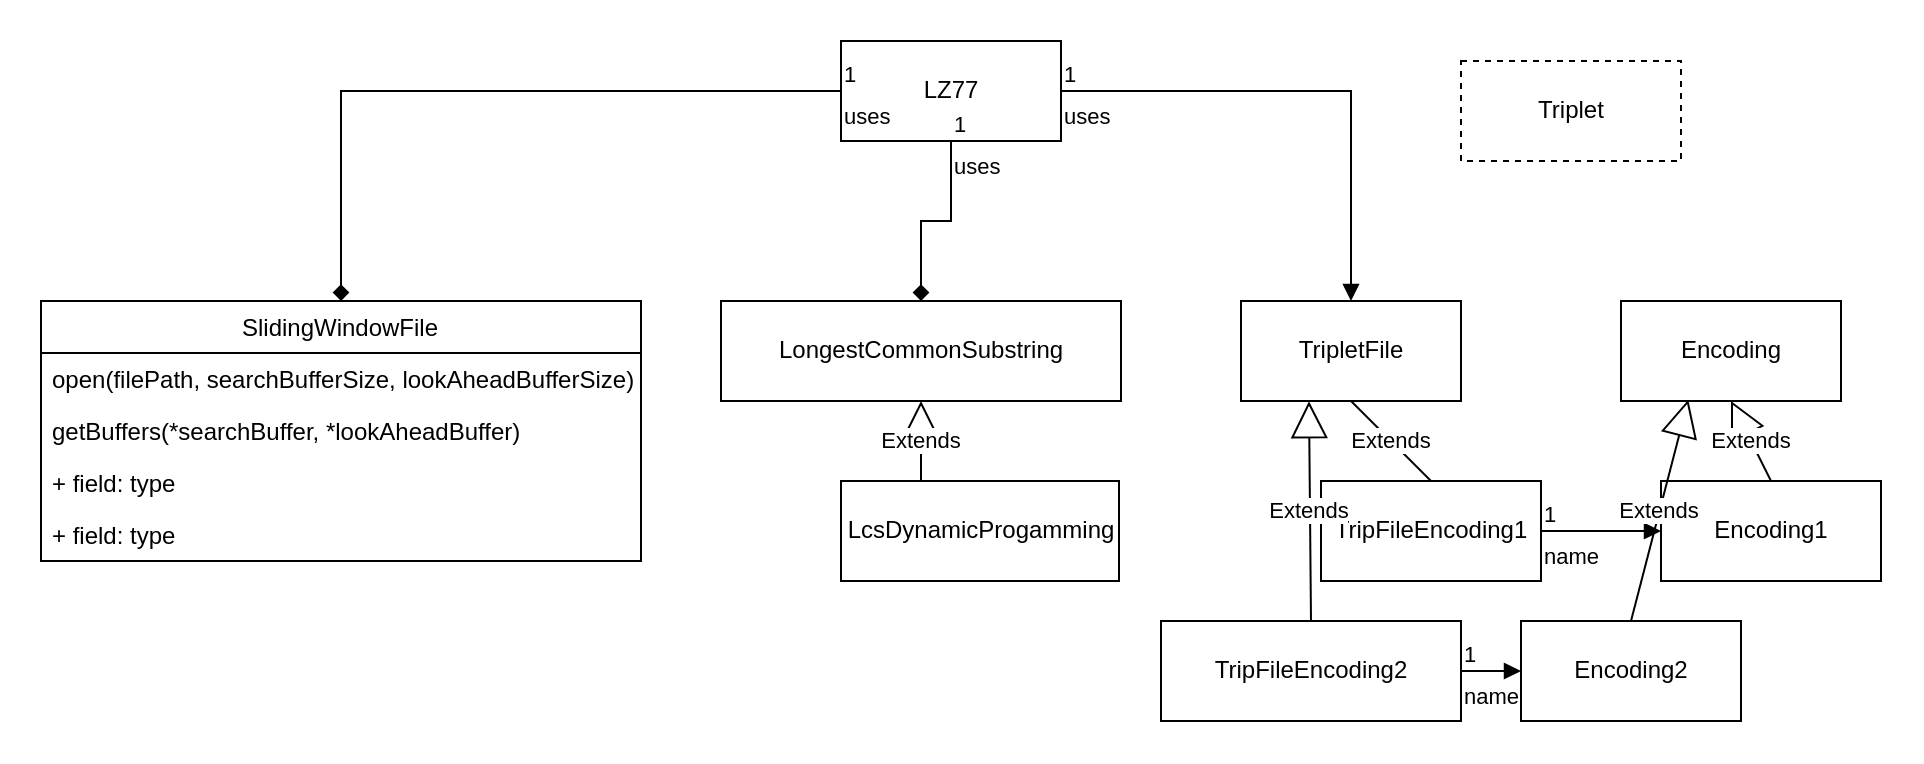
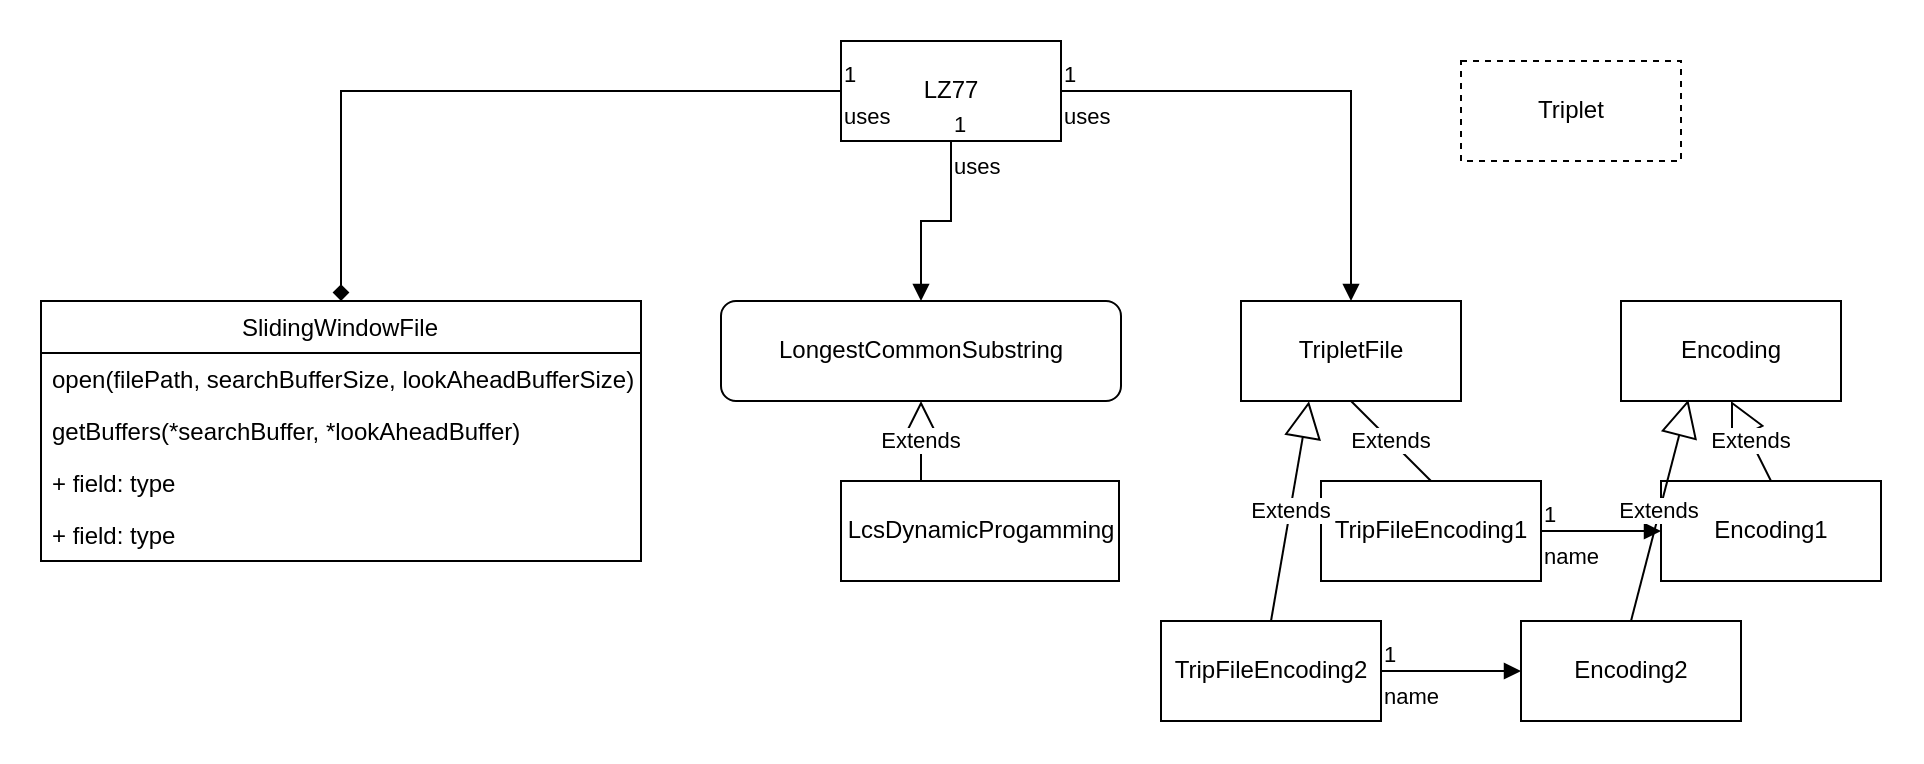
- <mxCell id="24" value="uses" style="endArrow=diamond;endFill=1;html=1;edgeStyle=orthogonalEdgeStyle;align=left;verticalAlign=top;rounded=0;exitX=0.5;exitY=1;exitDx=0;exitDy=0;entryX=0.5;entryY=0;entryDx=0;entryDy=0;" edge="1" parent="1" source="2" target="4"><mxGeometry x="-1" relative="1" as="geometry"><mxPoint x="550" y="65" as="sourcePoint" /><mxPoint x="695" y="170" as="targetPoint" /></mxGeometry></mxCell>
+ <mxCell id="24" value="uses" style="endArrow=block;endFill=1;html=1;edgeStyle=orthogonalEdgeStyle;align=left;verticalAlign=top;rounded=0;exitX=0.5;exitY=1;exitDx=0;exitDy=0;entryX=0.5;entryY=0;entryDx=0;entryDy=0;" edge="1" parent="1" source="2" target="4"><mxGeometry x="-1" relative="1" as="geometry"><mxPoint x="550" y="65" as="sourcePoint" /><mxPoint x="695" y="170" as="targetPoint" /></mxGeometry></mxCell>
- <mxCell id="4" value="LongestCommonSubstring" style="html=1;" vertex="1" parent="1"><mxGeometry x="360" y="150" width="200" height="50" as="geometry" /></mxCell>
+ <mxCell id="4" value="LongestCommonSubstring" style="html=1;rounded=1;" vertex="1" parent="1"><mxGeometry x="360" y="150" width="200" height="50" as="geometry" /></mxCell>
- <mxCell id="12" value="TripFileEncoding2" style="html=1;" vertex="1" parent="1"><mxGeometry x="580" y="310" width="150" height="50" as="geometry" /></mxCell>
+ <mxCell id="12" value="TripFileEncoding2" style="html=1;" vertex="1" parent="1"><mxGeometry x="580" y="310" width="110" height="50" as="geometry" /></mxCell>
